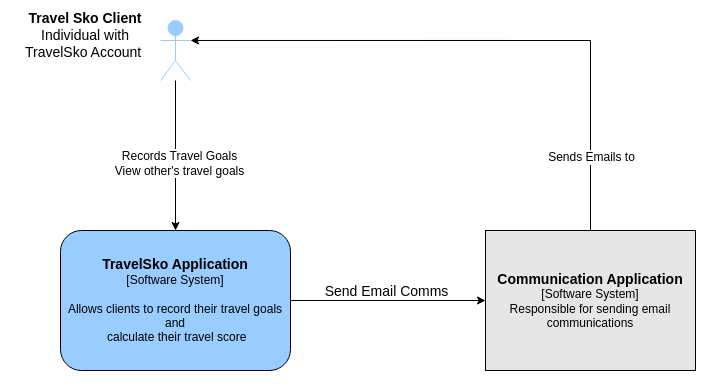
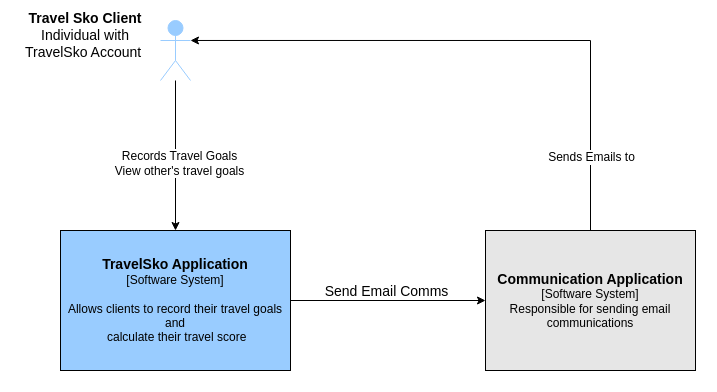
- <mxCell id="4" value="&lt;font style=&quot;font-size: 14px&quot;&gt;&lt;b&gt;TravelSko Application&lt;br&gt;&lt;/b&gt;&lt;/font&gt;[Software System]&lt;br&gt;&lt;br&gt;Allows clients to record their travel goals and&lt;br&gt;&amp;nbsp;calculate their travel score" style="whiteSpace=wrap;html=1;fillColor=#99CCFF;rounded=1;" vertex="1" parent="1"><mxGeometry x="60" y="230" width="230" height="140" as="geometry" /></mxCell>
+ <mxCell id="4" value="&lt;font style=&quot;font-size: 14px&quot;&gt;&lt;b&gt;TravelSko Application&lt;br&gt;&lt;/b&gt;&lt;/font&gt;[Software System]&lt;br&gt;&lt;br&gt;Allows clients to record their travel goals and&lt;br&gt;&amp;nbsp;calculate their travel score" style="rounded=0;whiteSpace=wrap;html=1;fillColor=#99CCFF;" vertex="1" parent="1"><mxGeometry x="60" y="230" width="230" height="140" as="geometry" /></mxCell>
